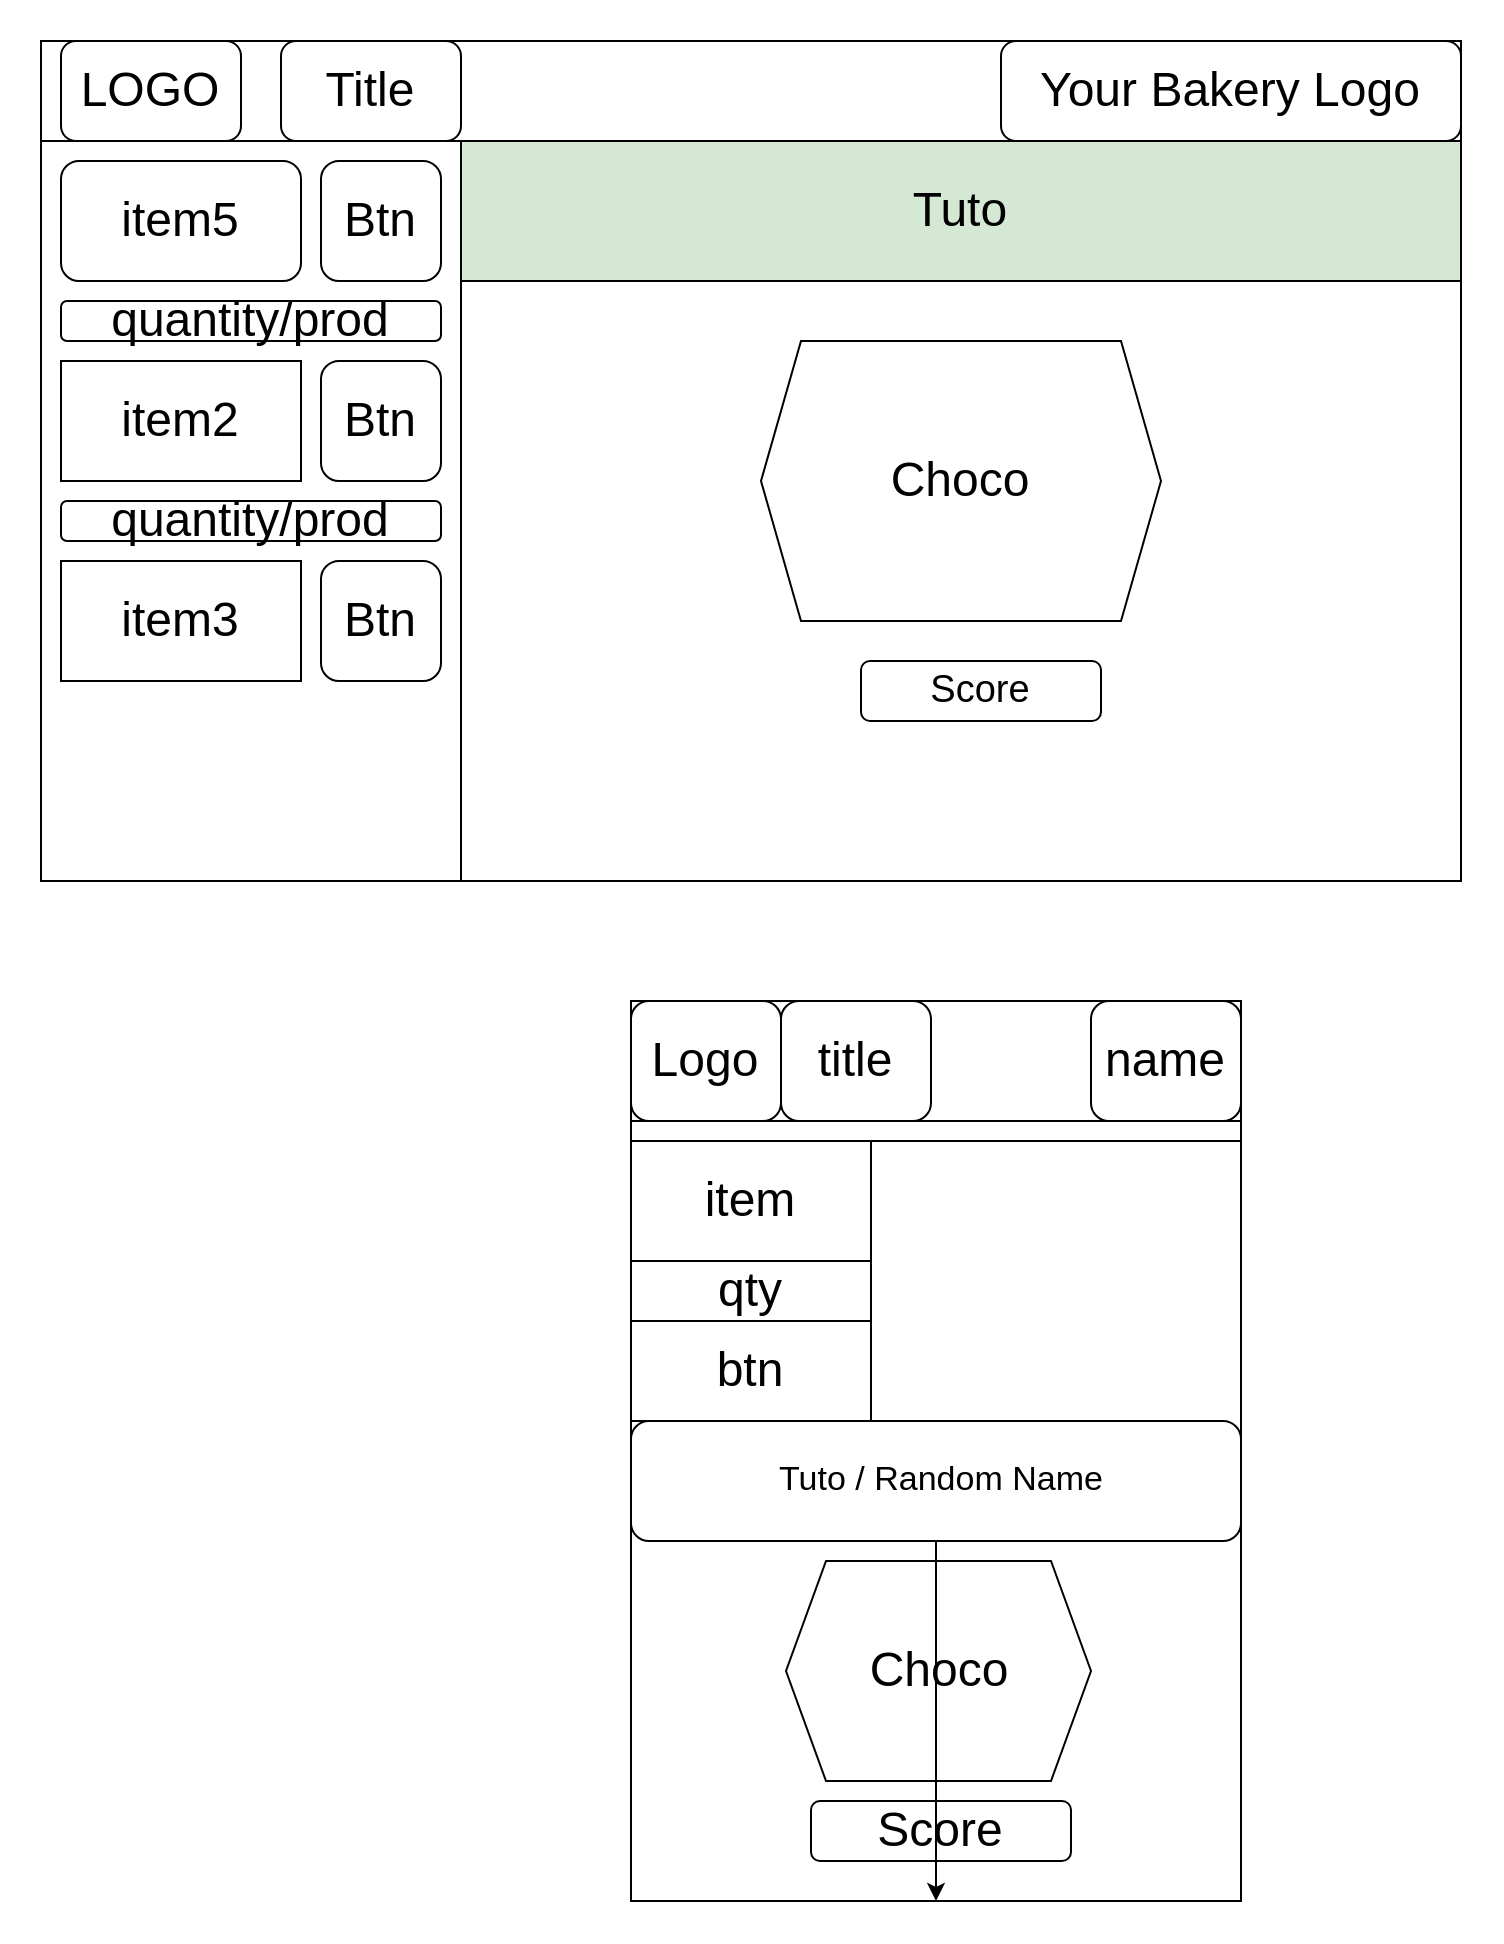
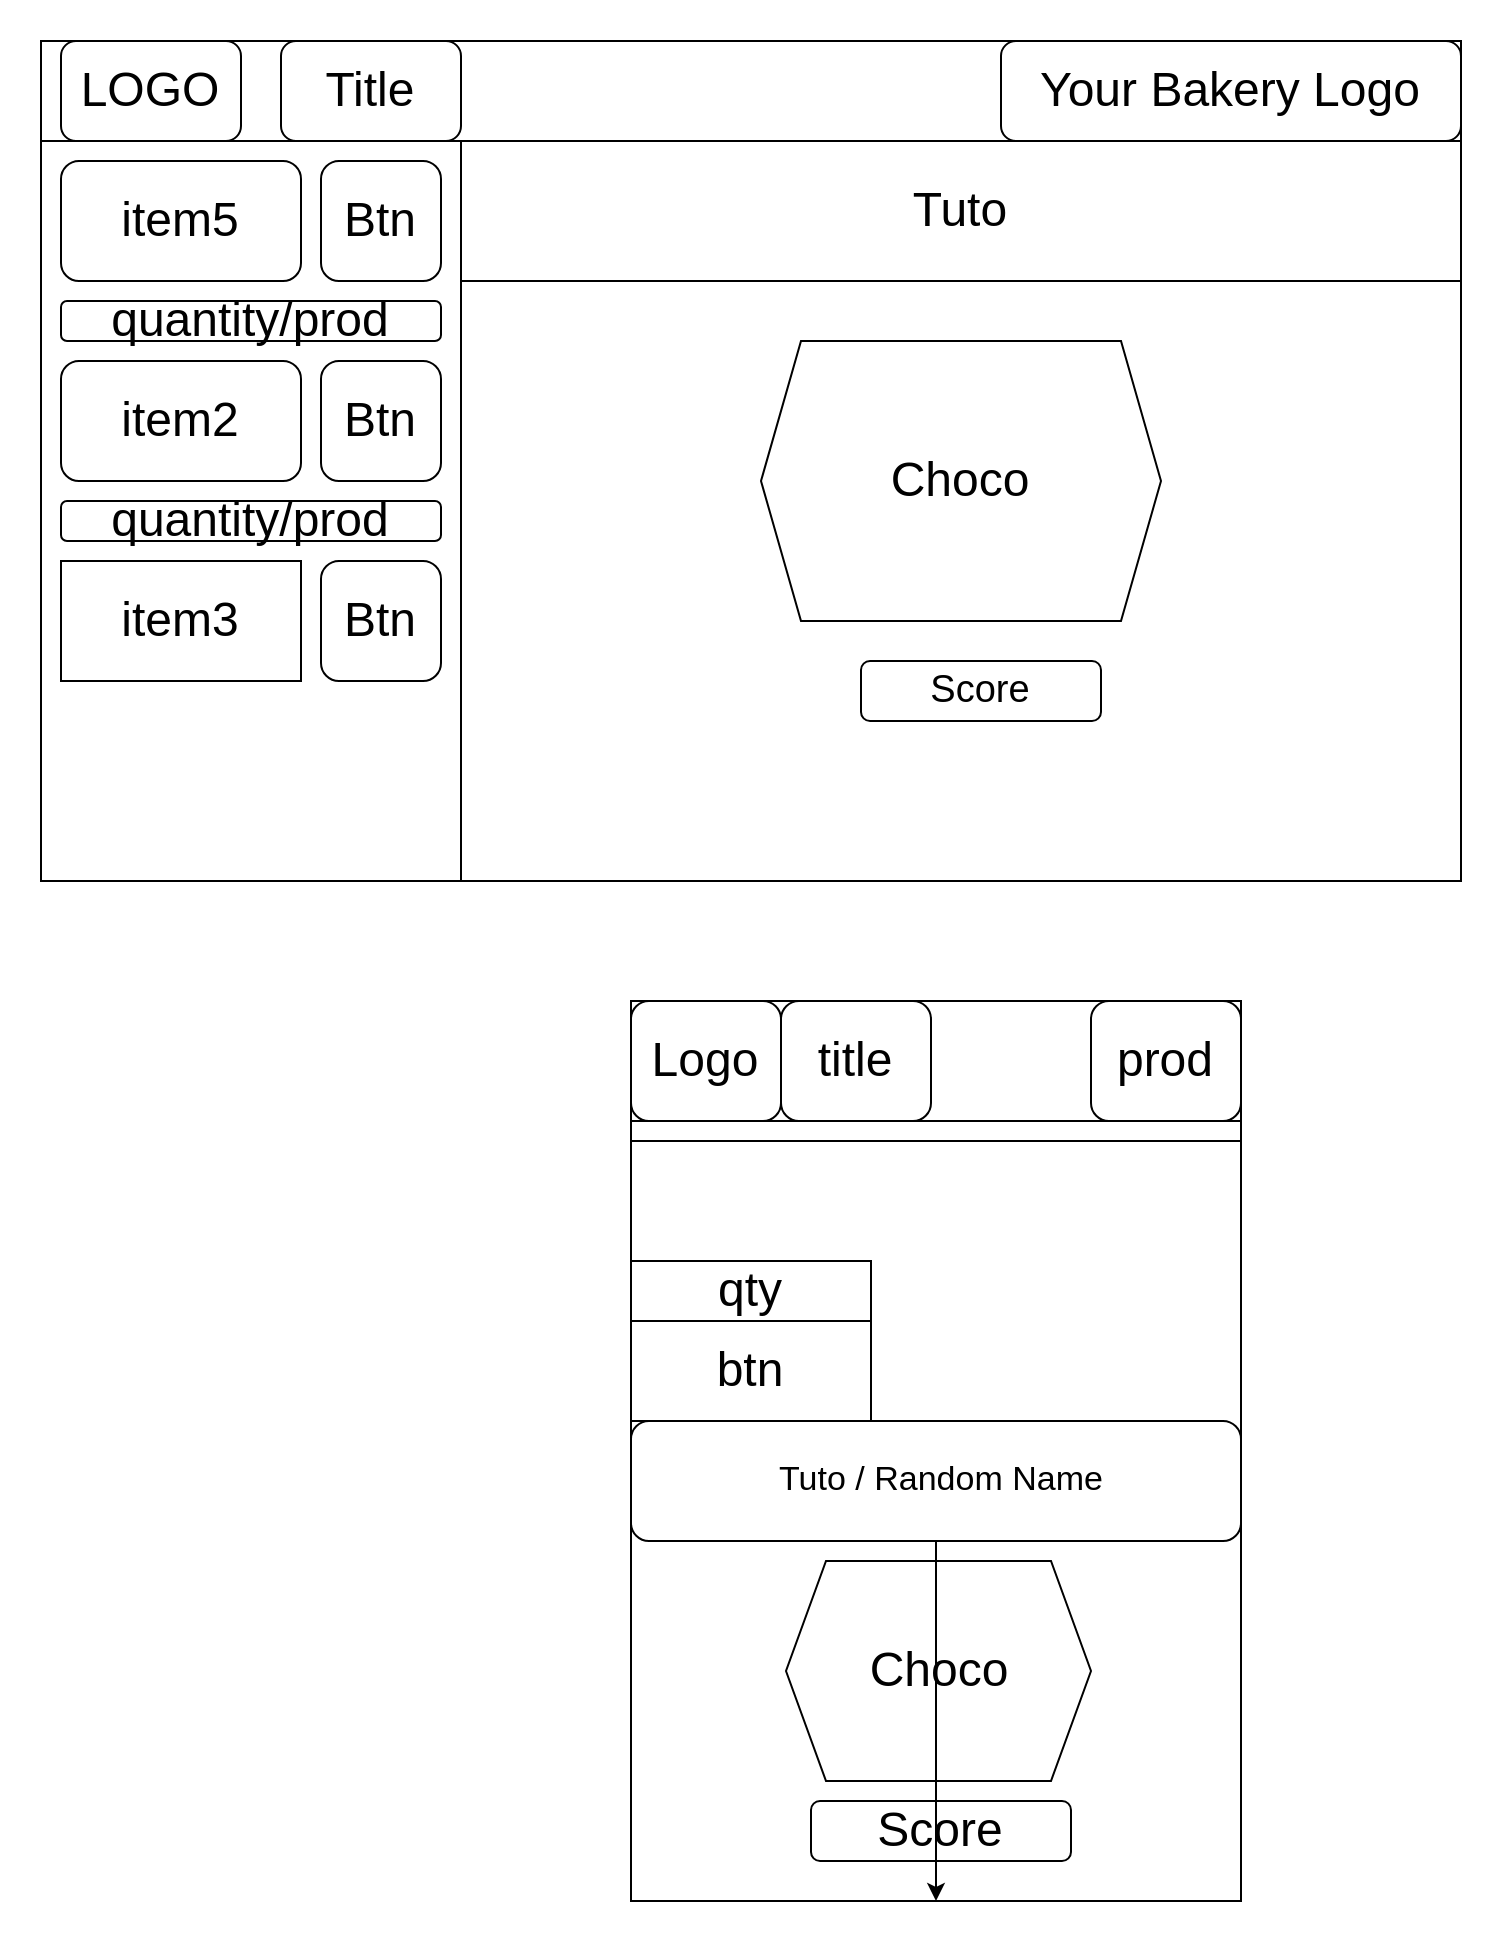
- <mxCell id="7" value="Tuto" style="rounded=0;whiteSpace=wrap;html=1;fontSize=24;fillColor=#d5e8d4;" parent="1" vertex="1"><mxGeometry x="230" y="70" width="500" height="70" as="geometry" /></mxCell>
+ <mxCell id="7" value="Tuto" style="rounded=0;whiteSpace=wrap;html=1;fontSize=24;" parent="1" vertex="1"><mxGeometry x="230" y="70" width="500" height="70" as="geometry" /></mxCell>
- <mxCell id="13" value="item2" style="whiteSpace=wrap;html=1;fontSize=24;rounded=0;" parent="1" vertex="1"><mxGeometry x="30" y="180" width="120" height="60" as="geometry" /></mxCell>
+ <mxCell id="13" value="item2" style="rounded=1;whiteSpace=wrap;html=1;fontSize=24;" parent="1" vertex="1"><mxGeometry x="30" y="180" width="120" height="60" as="geometry" /></mxCell>
- <mxCell id="23" value="name" style="rounded=1;whiteSpace=wrap;html=1;fontSize=24;" parent="1" vertex="1"><mxGeometry x="545" y="500" width="75" height="60" as="geometry" /></mxCell>
+ <mxCell id="23" value="prod" style="rounded=1;whiteSpace=wrap;html=1;fontSize=24;" parent="1" vertex="1"><mxGeometry x="545" y="500" width="75" height="60" as="geometry" /></mxCell>
- <mxCell id="28" value="item" style="rounded=0;whiteSpace=wrap;html=1;fontSize=24;" parent="1" vertex="1"><mxGeometry x="315" y="570" width="120" height="60" as="geometry" /></mxCell>
